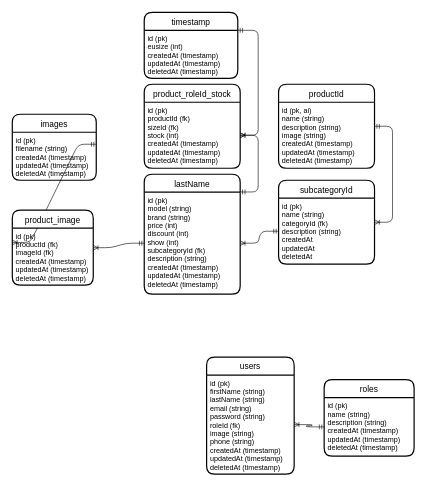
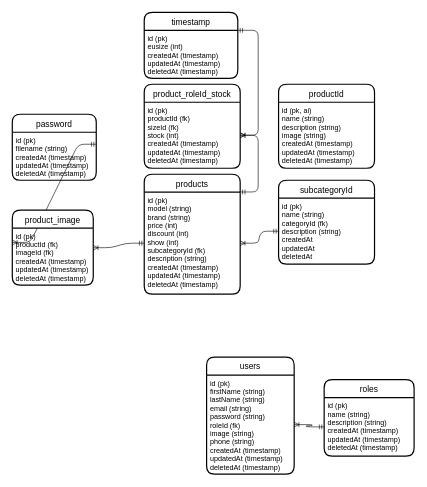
- <mxCell id="21" value="images" style="swimlane;childLayout=stackLayout;horizontal=1;startSize=30;horizontalStack=0;rounded=1;fontSize=14;fontStyle=0;strokeWidth=2;resizeParent=0;resizeLast=1;shadow=0;dashed=0;align=center;" parent="1" vertex="1"><mxGeometry x="20" y="190" width="140" height="110" as="geometry" /></mxCell>
+ <mxCell id="21" value="password" style="swimlane;childLayout=stackLayout;horizontal=1;startSize=30;horizontalStack=0;rounded=1;fontSize=14;fontStyle=0;strokeWidth=2;resizeParent=0;resizeLast=1;shadow=0;dashed=0;align=center;" parent="1" vertex="1"><mxGeometry x="20" y="190" width="140" height="110" as="geometry" /></mxCell>
- <mxCell id="3" value="" style="edgeStyle=entityRelationEdgeStyle;fontSize=12;html=1;endArrow=ERoneToMany;startArrow=ERmandOne;" parent="1" source="13" target="6" edge="1"><mxGeometry width="100" height="100" relative="1" as="geometry"><mxPoint x="514" y="360" as="sourcePoint" /><mxPoint x="574" y="340" as="targetPoint" /></mxGeometry></mxCell>
- <mxCell id="19" value="lastName" style="swimlane;childLayout=stackLayout;horizontal=1;startSize=30;horizontalStack=0;rounded=1;fontSize=14;fontStyle=0;strokeWidth=2;resizeParent=0;resizeLast=1;shadow=0;dashed=0;align=center;" parent="1" vertex="1"><mxGeometry x="240" y="290" width="160" height="200" as="geometry" /></mxCell>
+ <mxCell id="19" value="products" style="swimlane;childLayout=stackLayout;horizontal=1;startSize=30;horizontalStack=0;rounded=1;fontSize=14;fontStyle=0;strokeWidth=2;resizeParent=0;resizeLast=1;shadow=0;dashed=0;align=center;" parent="1" vertex="1"><mxGeometry x="240" y="290" width="160" height="200" as="geometry" /></mxCell>
